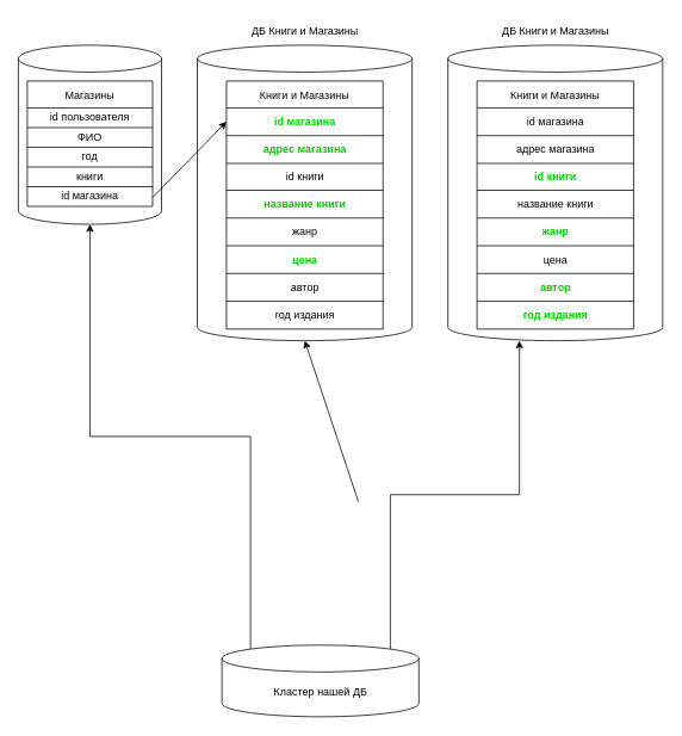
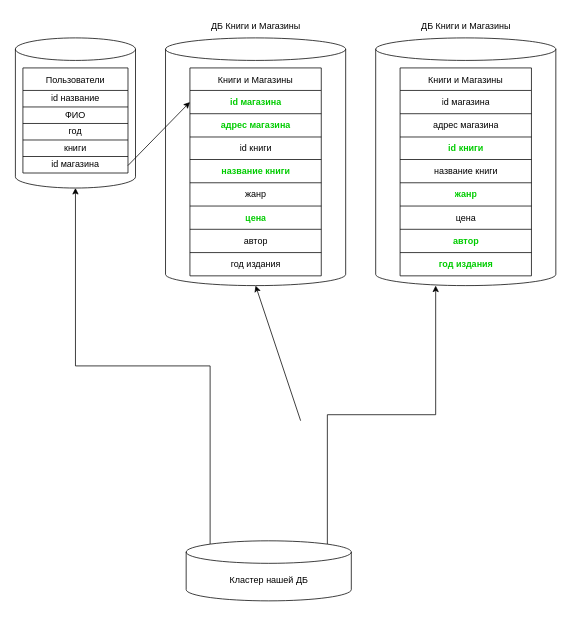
- <mxCell id="22" value="Магазины" style="shape=table;startSize=30;container=1;collapsible=0;childLayout=tableLayout;" vertex="1" parent="1"><mxGeometry x="30" y="90" width="140" height="140" as="geometry" /></mxCell>
+ <mxCell id="22" value="Пользователи" style="shape=table;startSize=30;container=1;collapsible=0;childLayout=tableLayout;" vertex="1" parent="1"><mxGeometry x="30" y="90" width="140" height="140" as="geometry" /></mxCell>
- <mxCell id="24" value="id пользователя" style="shape=partialRectangle;html=1;whiteSpace=wrap;connectable=0;strokeColor=inherit;overflow=hidden;fillColor=none;top=0;left=0;bottom=0;right=0;pointerEvents=1;" vertex="1" parent="23"><mxGeometry width="140" height="22" as="geometry"><mxRectangle width="140" height="22" as="alternateBounds" /></mxGeometry></mxCell>
+ <mxCell id="24" value="id название" style="shape=partialRectangle;html=1;whiteSpace=wrap;connectable=0;strokeColor=inherit;overflow=hidden;fillColor=none;top=0;left=0;bottom=0;right=0;pointerEvents=1;" vertex="1" parent="23"><mxGeometry width="140" height="22" as="geometry"><mxRectangle width="140" height="22" as="alternateBounds" /></mxGeometry></mxCell>
